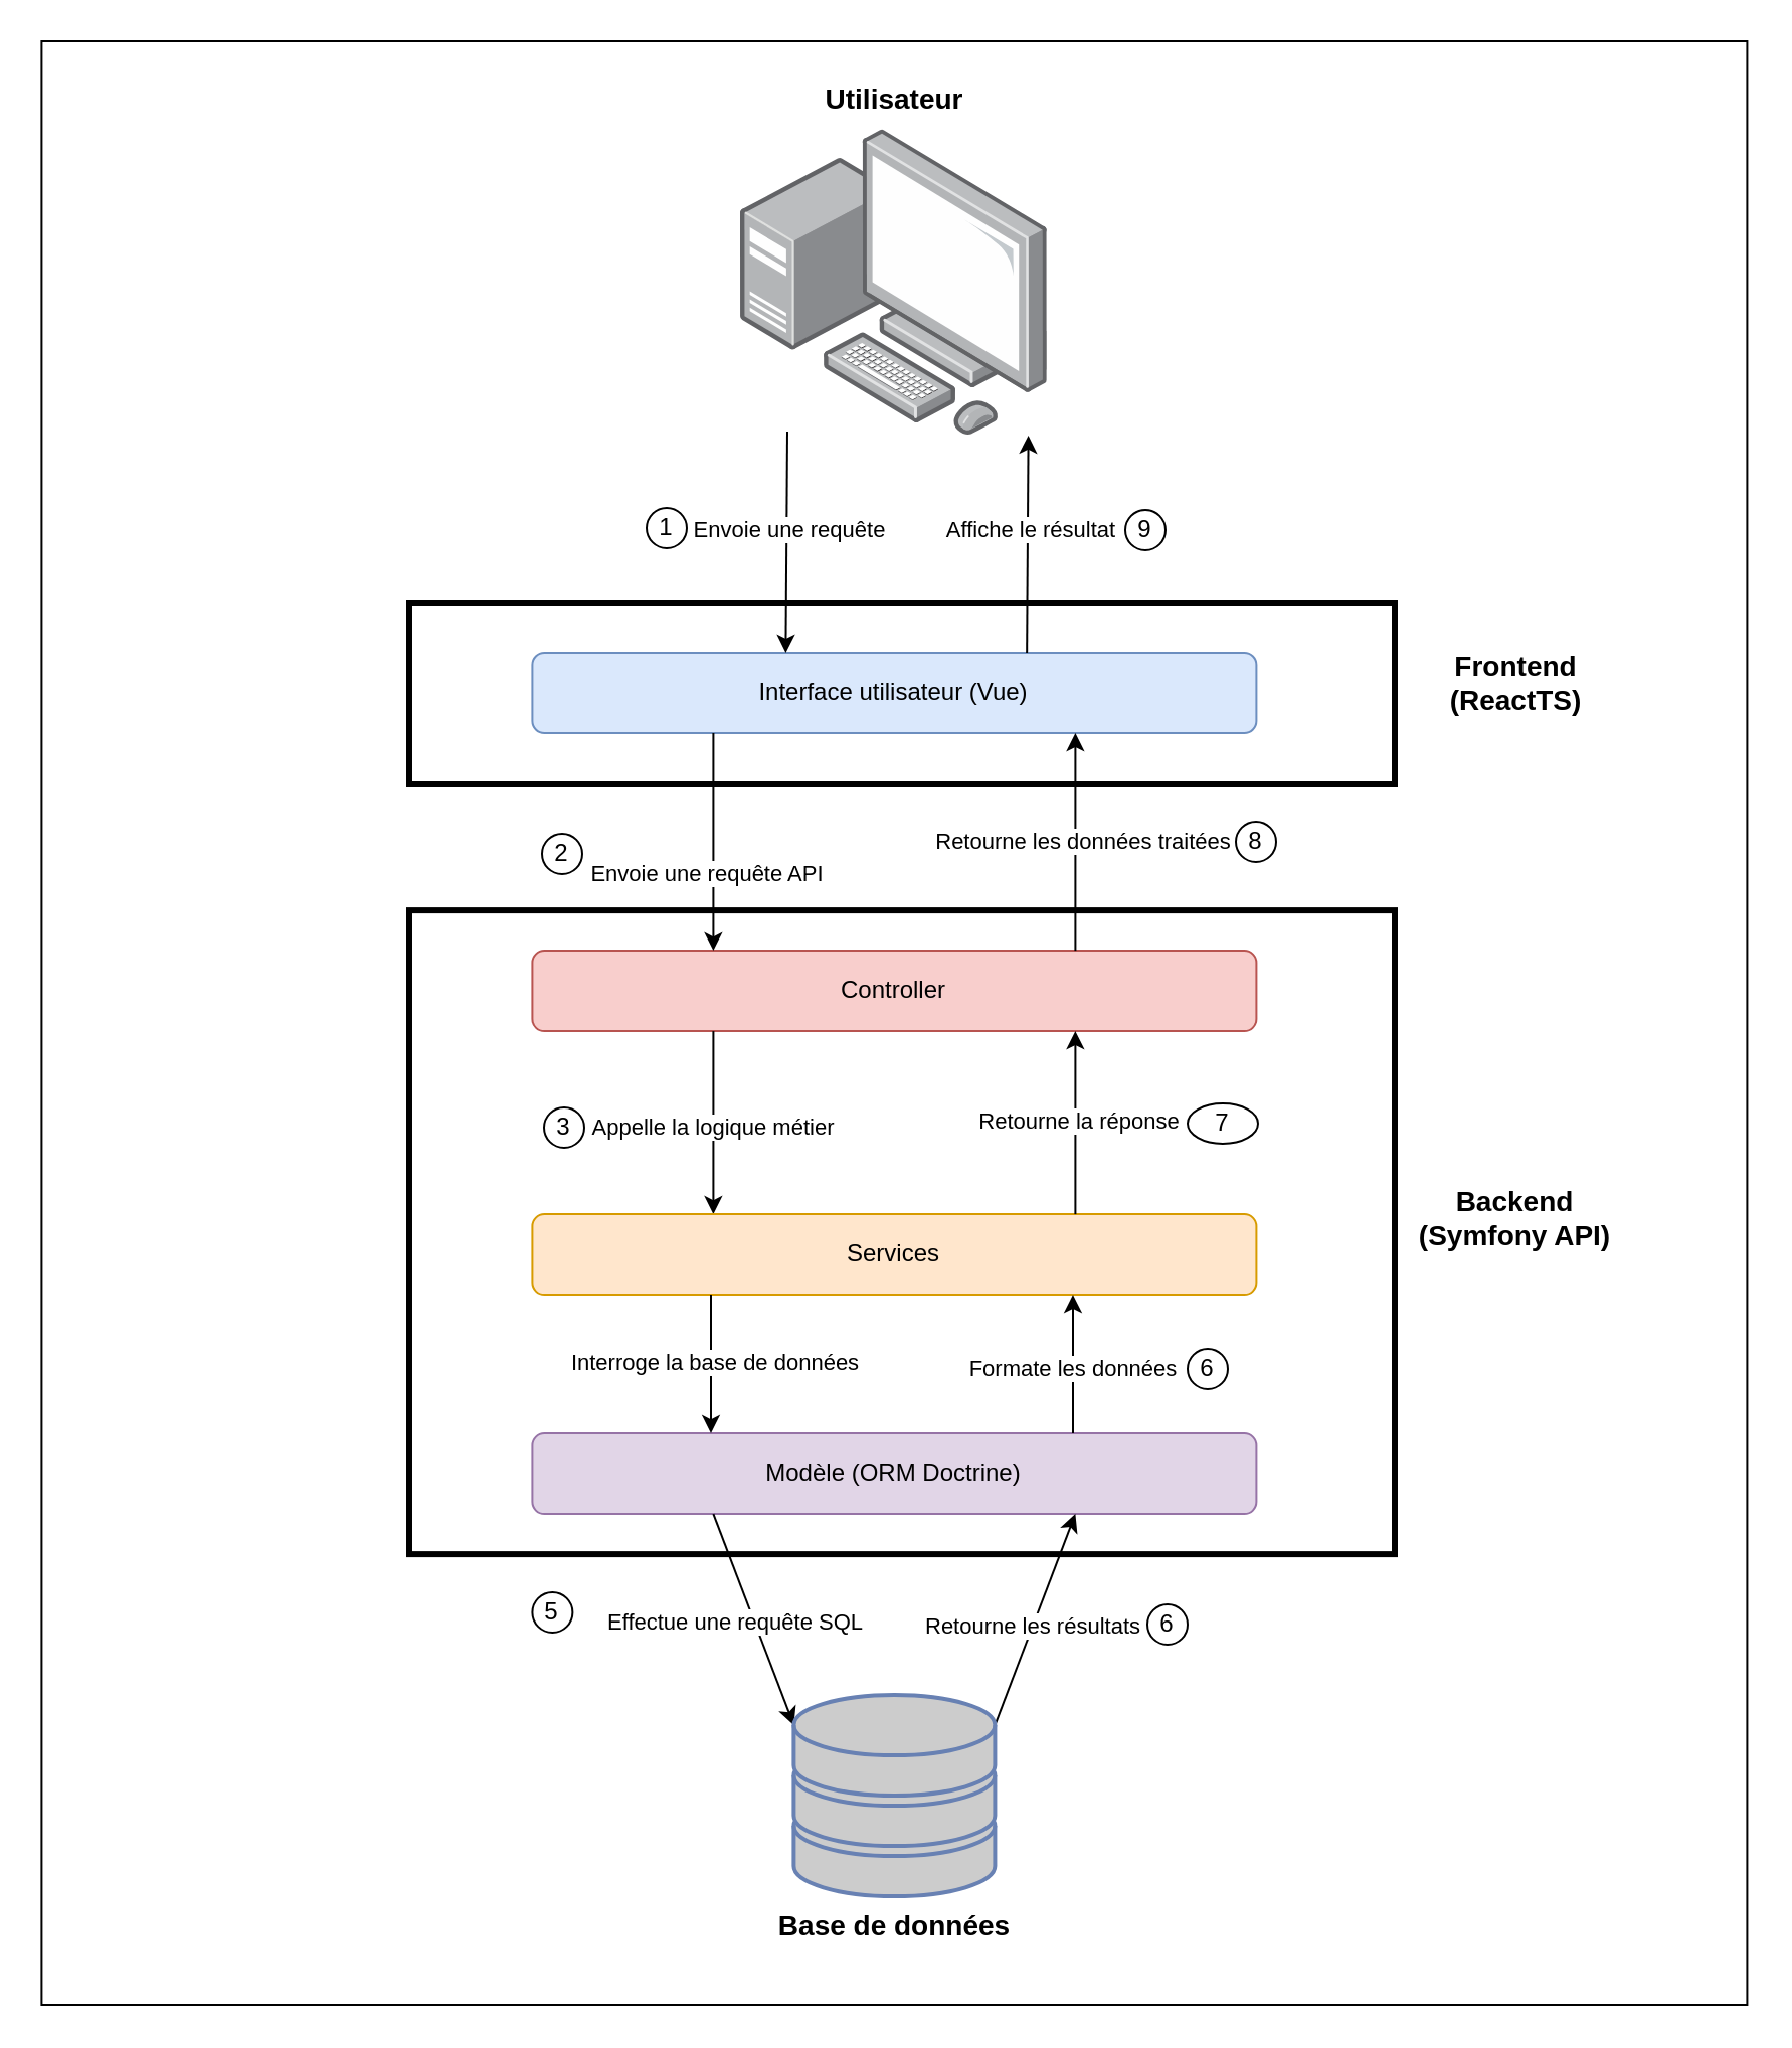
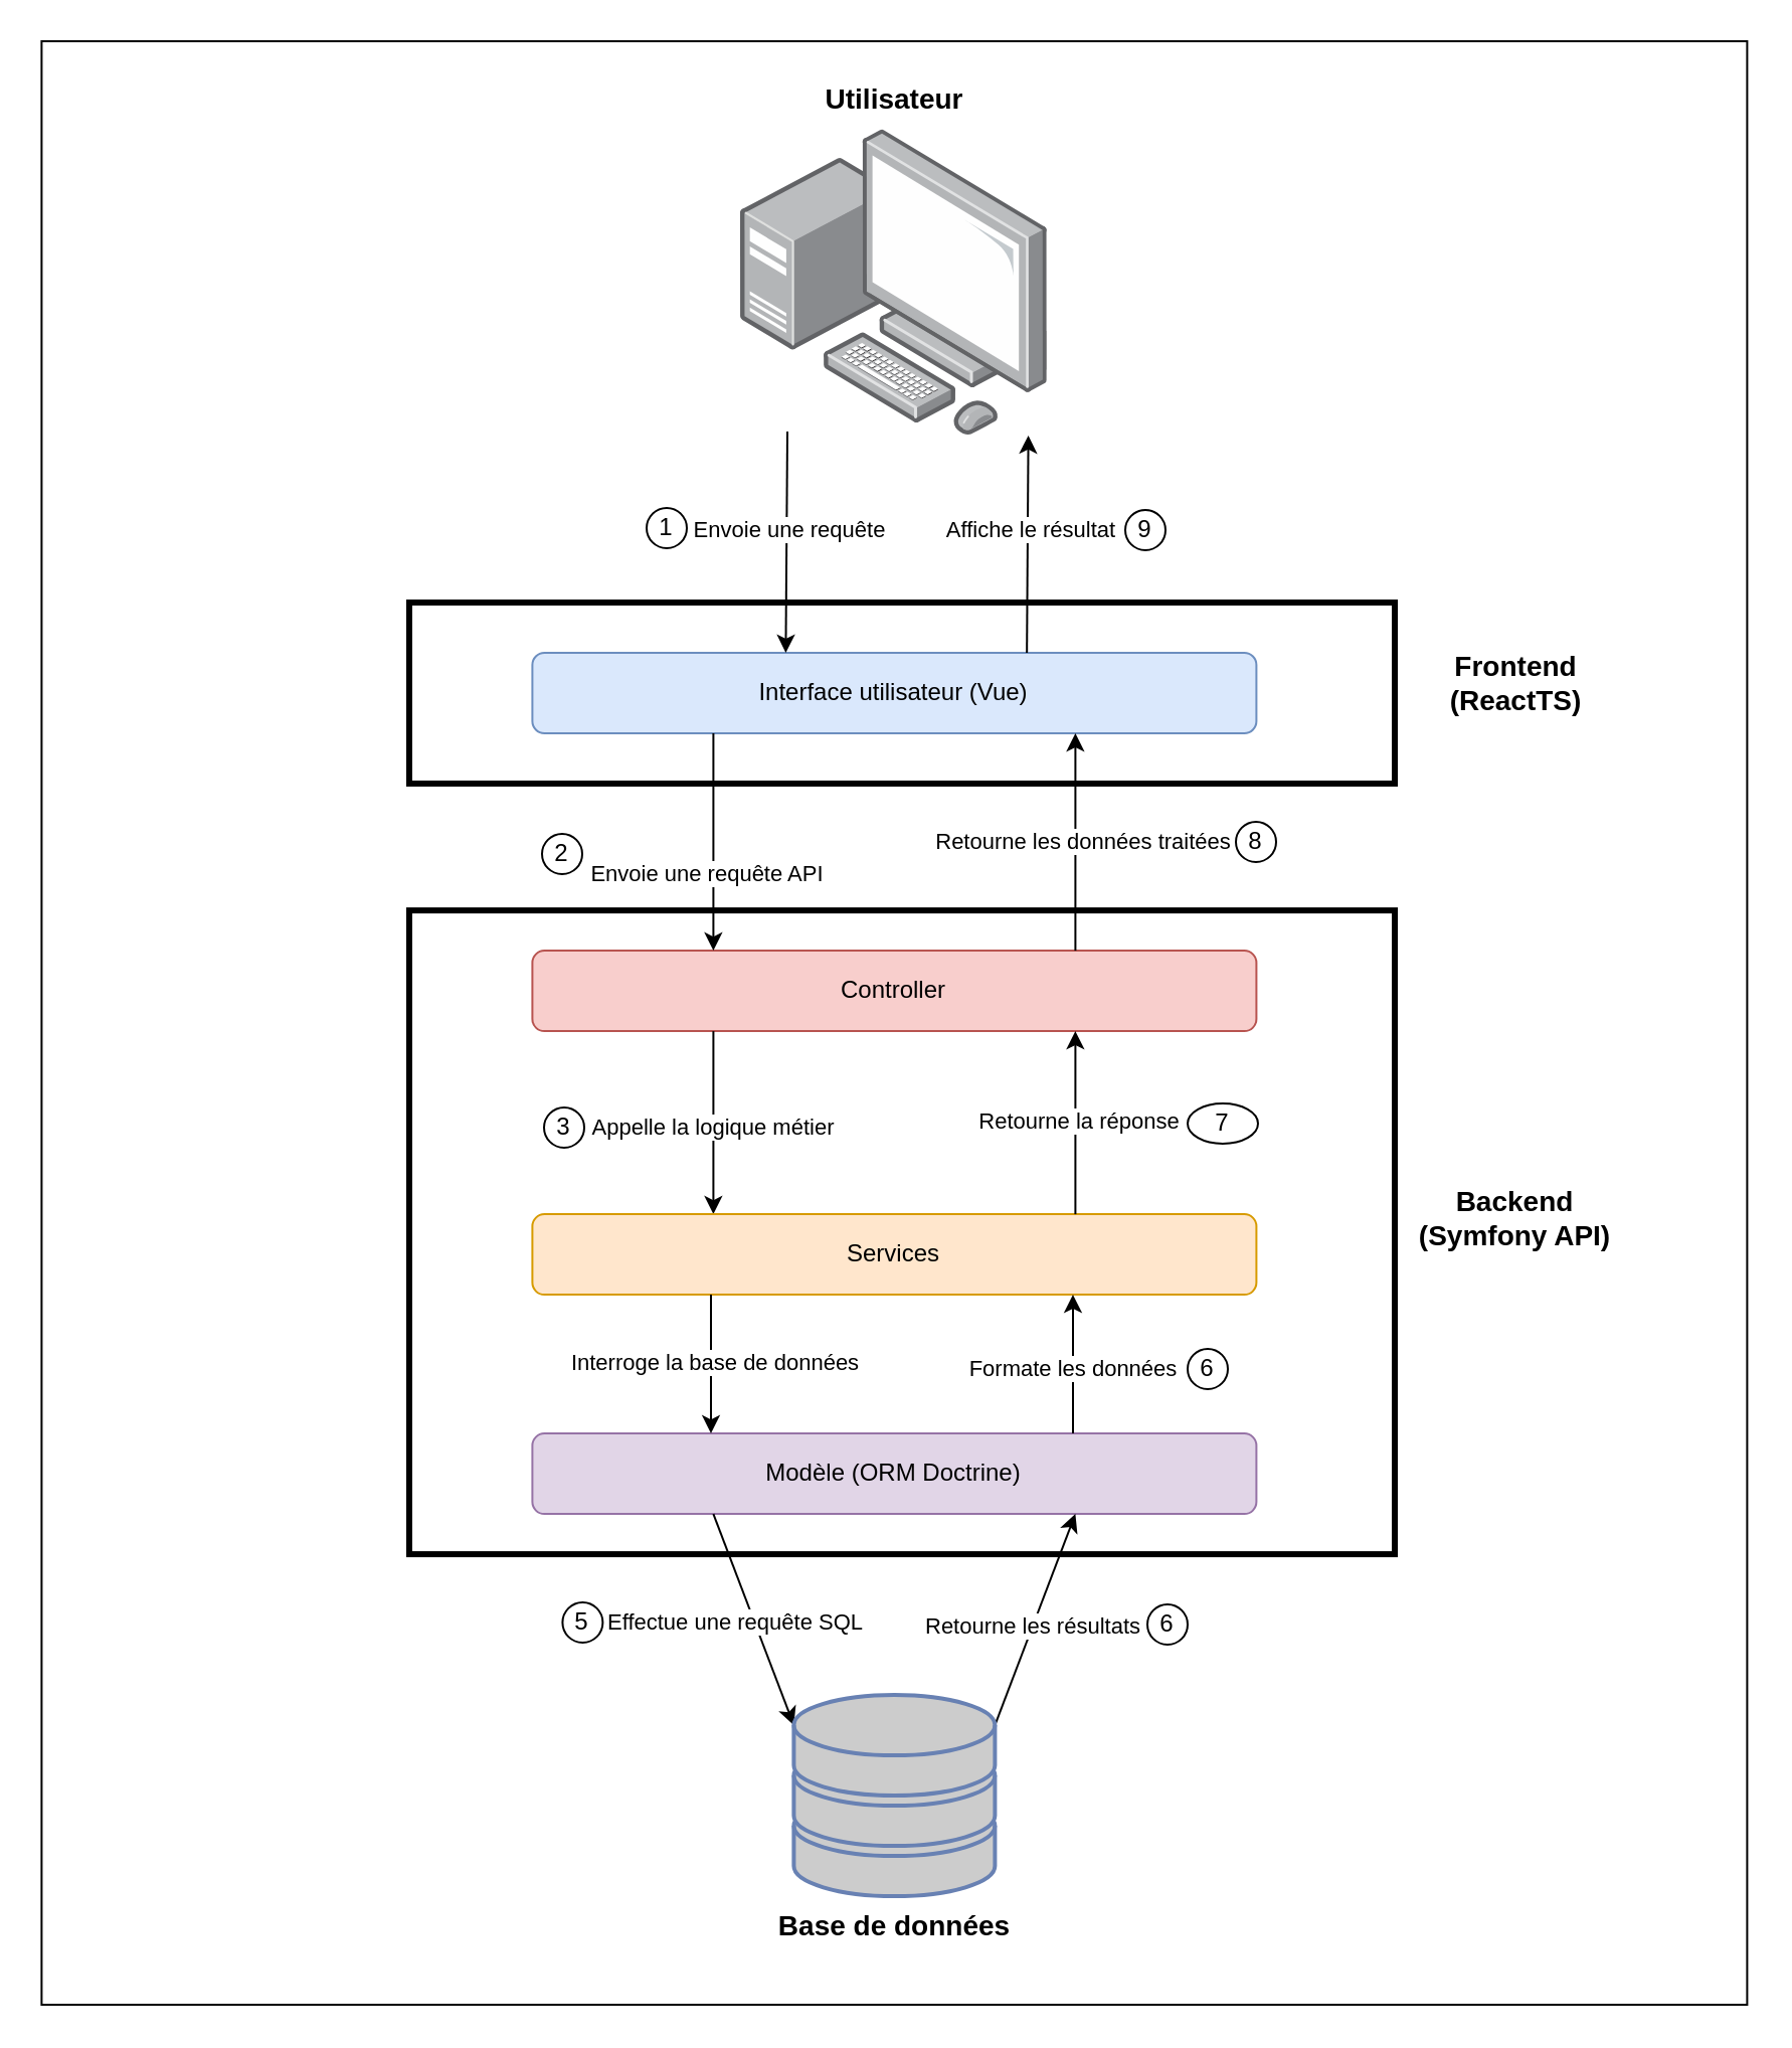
- <mxCell id="37" value="5" style="ellipse;whiteSpace=wrap;html=1;aspect=fixed;" vertex="1" parent="1"><mxGeometry x="264.2" y="791" width="20" height="20" as="geometry" /></mxCell>
+ <mxCell id="37" value="5" style="ellipse;whiteSpace=wrap;html=1;aspect=fixed;" vertex="1" parent="1"><mxGeometry x="279.2" y="796" width="20" height="20" as="geometry" /></mxCell>
